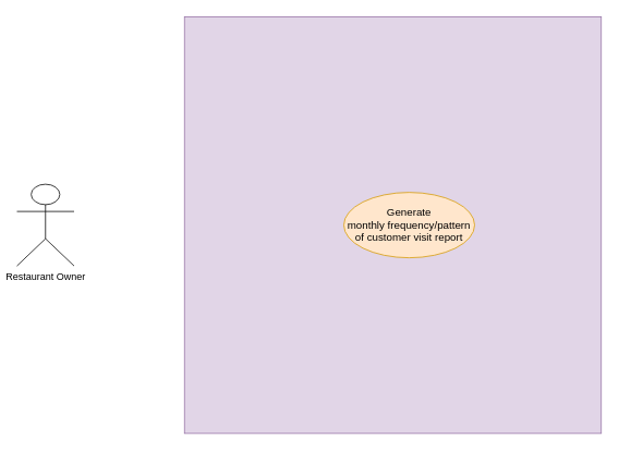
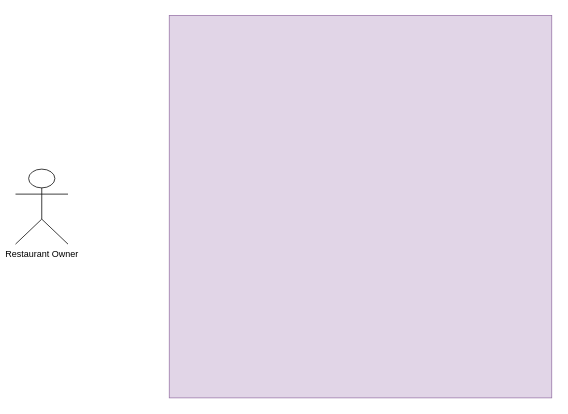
- <mxCell id="4" value="&lt;font style=&quot;font-size: 13px;&quot;&gt;Generate monthly&amp;nbsp;&lt;/font&gt;&lt;span style=&quot;font-size: 13px;&quot;&gt;frequency/pattern of customer visit report&lt;/span&gt;" style="ellipse;whiteSpace=wrap;html=1;fillColor=#ffe6cc;strokeColor=#d79b00;" parent="1" vertex="1"><mxGeometry x="420" y="235" width="160" height="80" as="geometry" /></mxCell>
